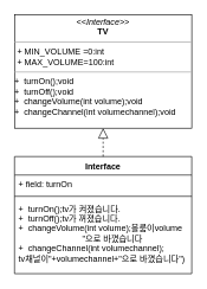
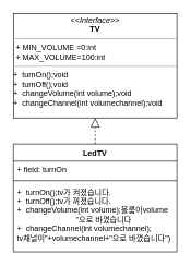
- <mxCell id="3" value="Interface" style="swimlane;fontStyle=1;align=center;verticalAlign=top;childLayout=stackLayout;horizontal=1;startSize=26;horizontalStack=0;resizeParent=1;resizeParentMax=0;resizeLast=0;collapsible=1;marginBottom=0;" vertex="1" parent="1"><mxGeometry x="20" y="220" width="250" height="165" as="geometry"><mxRectangle x="490" y="400" width="100" height="30" as="alternateBounds" /></mxGeometry></mxCell>
+ <mxCell id="3" value="LedTV" style="swimlane;fontStyle=1;align=center;verticalAlign=top;childLayout=stackLayout;horizontal=1;startSize=26;horizontalStack=0;resizeParent=1;resizeParentMax=0;resizeLast=0;collapsible=1;marginBottom=0;" vertex="1" parent="1"><mxGeometry x="20" y="220" width="250" height="165" as="geometry"><mxRectangle x="490" y="400" width="100" height="30" as="alternateBounds" /></mxGeometry></mxCell>
